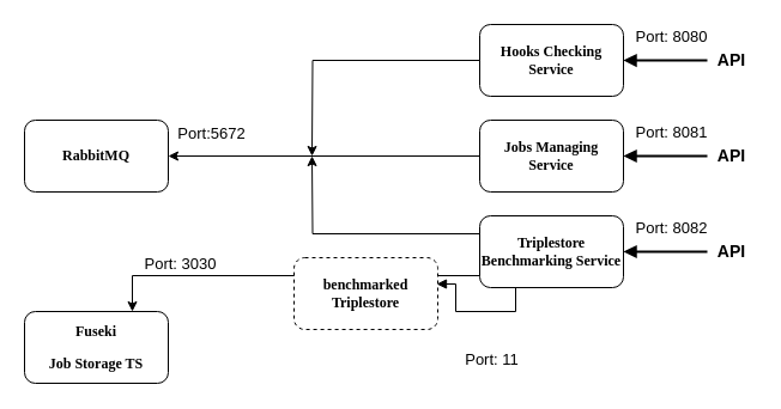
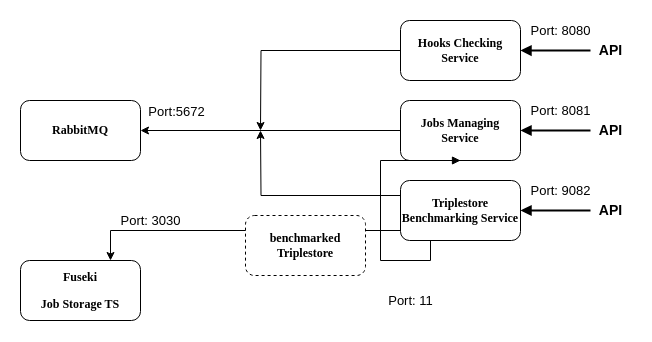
- <mxCell id="22" value="&lt;font style=&quot;font-size: 13px;&quot;&gt;Port: 8082&lt;/font&gt;" style="text;html=1;align=center;verticalAlign=middle;resizable=0;points=[];autosize=1;strokeColor=none;fillColor=none;fontSize=14;" vertex="1" parent="1"><mxGeometry x="520" y="180" width="80" height="20" as="geometry" /></mxCell>
+ <mxCell id="22" value="&lt;font style=&quot;font-size: 13px;&quot;&gt;Port: 9082&lt;/font&gt;" style="text;html=1;align=center;verticalAlign=middle;resizable=0;points=[];autosize=1;strokeColor=none;fillColor=none;fontSize=14;" vertex="1" parent="1"><mxGeometry x="520" y="180" width="80" height="20" as="geometry" /></mxCell>
- <mxCell id="9" style="edgeStyle=orthogonalEdgeStyle;rounded=0;orthogonalLoop=1;jettySize=auto;html=1;exitX=0.25;exitY=1;exitDx=0;exitDy=0;entryX=0.992;entryY=0.367;entryDx=0;entryDy=0;entryPerimeter=0;fontSize=13;endArrow=block;endFill=1;strokeWidth=1;" edge="1" parent="1" source="10" target="23"><mxGeometry relative="1" as="geometry" /></mxCell>
+ <mxCell id="9" style="edgeStyle=orthogonalEdgeStyle;rounded=0;orthogonalLoop=1;jettySize=auto;html=1;exitX=0.25;exitY=1;exitDx=0;exitDy=0;fontSize=13;endArrow=block;endFill=1;strokeWidth=1;" edge="1" parent="1" source="10" target="6"><mxGeometry relative="1" as="geometry" /></mxCell>
